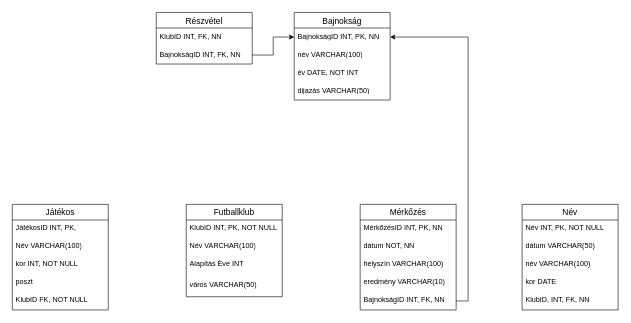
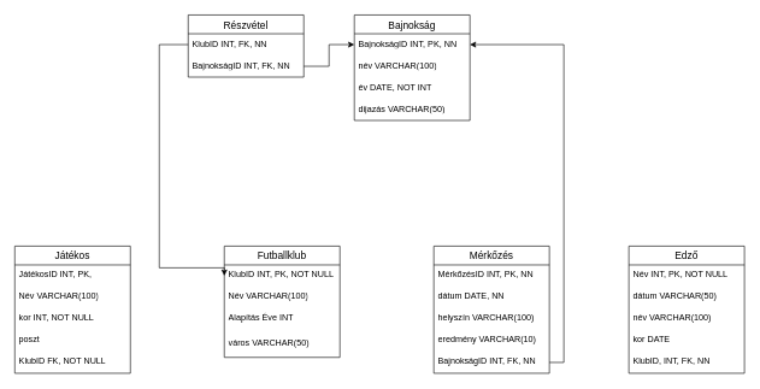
+ <mxCell id="33" style="edgeStyle=orthogonalEdgeStyle;rounded=0;orthogonalLoop=1;jettySize=auto;html=1;exitX=0;exitY=0.5;exitDx=0;exitDy=0;entryX=0;entryY=0.5;entryDx=0;entryDy=0;" edge="1" parent="1" source="31" target="3"><mxGeometry relative="1" as="geometry"><Array as="points"><mxPoint x="220" y="61" /><mxPoint x="220" y="370" /><mxPoint x="310" y="370" /></Array></mxGeometry></mxCell>
- <mxCell id="7" value="Név" style="swimlane;fontStyle=0;childLayout=stackLayout;horizontal=1;startSize=26;horizontalStack=0;resizeParent=1;resizeParentMax=0;resizeLast=0;collapsible=1;marginBottom=0;align=center;fontSize=14;" vertex="1" parent="1"><mxGeometry x="870" y="340" width="160" height="176" as="geometry" /></mxCell>
+ <mxCell id="7" value="Edző" style="swimlane;fontStyle=0;childLayout=stackLayout;horizontal=1;startSize=26;horizontalStack=0;resizeParent=1;resizeParentMax=0;resizeLast=0;collapsible=1;marginBottom=0;align=center;fontSize=14;" vertex="1" parent="1"><mxGeometry x="870" y="340" width="160" height="176" as="geometry" /></mxCell>
- <mxCell id="26" value="dátum NOT, NN" style="text;strokeColor=none;fillColor=none;spacingLeft=4;spacingRight=4;overflow=hidden;rotatable=0;points=[[0,0.5],[1,0.5]];portConstraint=eastwest;fontSize=12;whiteSpace=wrap;html=1;" vertex="1" parent="24"><mxGeometry y="56" width="160" height="30" as="geometry" /></mxCell>
+ <mxCell id="26" value="dátum DATE, NN" style="text;strokeColor=none;fillColor=none;spacingLeft=4;spacingRight=4;overflow=hidden;rotatable=0;points=[[0,0.5],[1,0.5]];portConstraint=eastwest;fontSize=12;whiteSpace=wrap;html=1;" vertex="1" parent="24"><mxGeometry y="56" width="160" height="30" as="geometry" /></mxCell>
